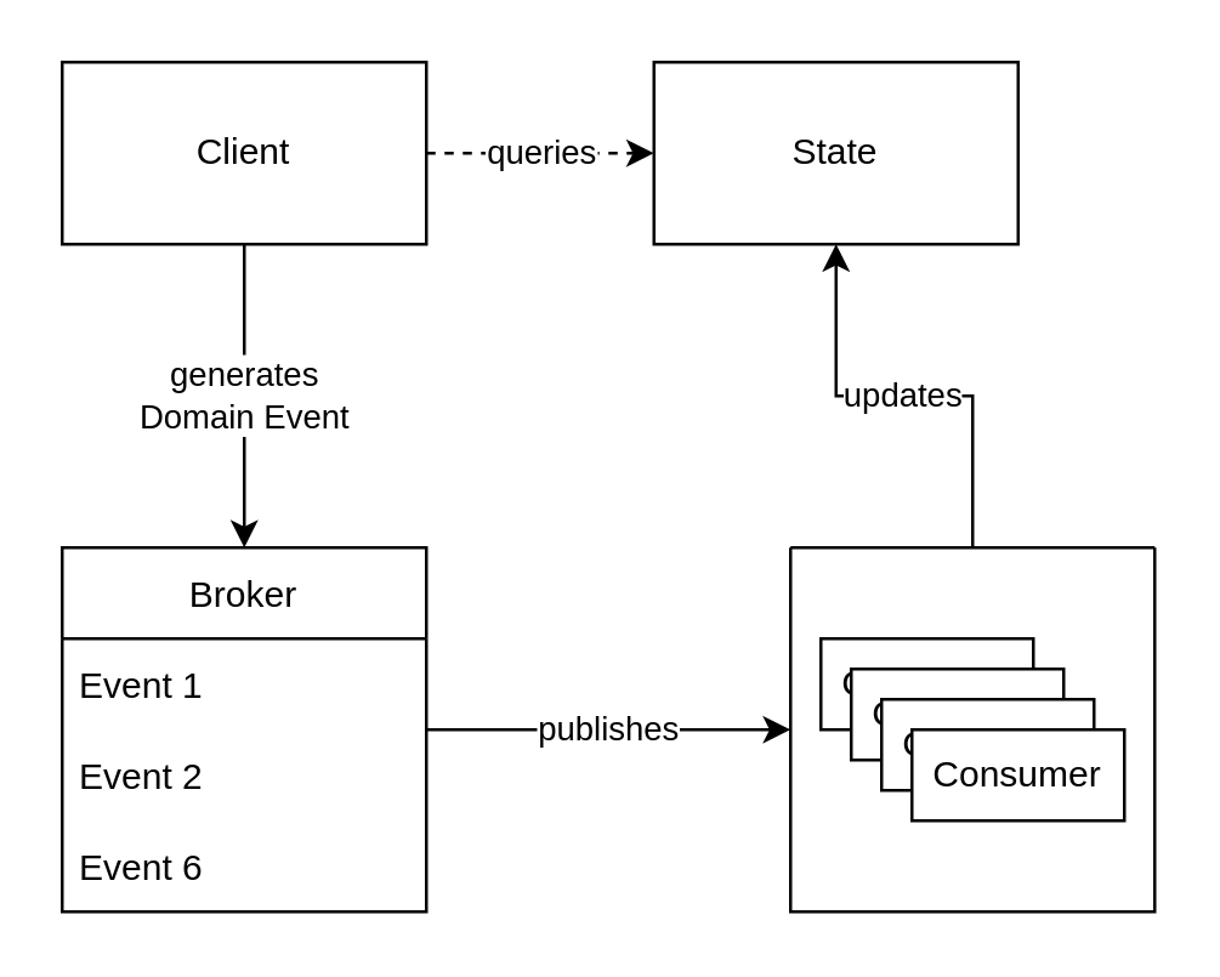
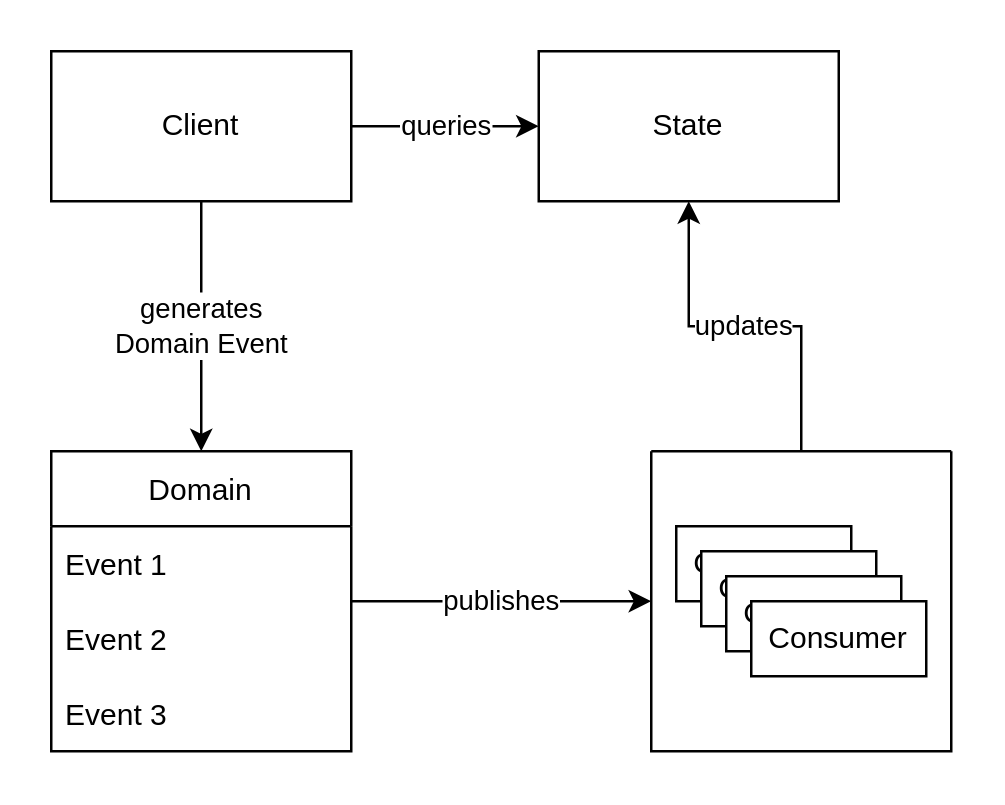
- <mxCell id="9" value="queries" style="edgeStyle=orthogonalEdgeStyle;rounded=0;orthogonalLoop=1;jettySize=auto;html=1;exitX=1;exitY=0.5;exitDx=0;exitDy=0;dashed=1;" edge="1" parent="1" source="4" target="10"><mxGeometry relative="1" as="geometry" /></mxCell>
+ <mxCell id="9" value="queries" style="edgeStyle=orthogonalEdgeStyle;rounded=0;orthogonalLoop=1;jettySize=auto;html=1;exitX=1;exitY=0.5;exitDx=0;exitDy=0;" edge="1" parent="1" source="4" target="10"><mxGeometry relative="1" as="geometry" /></mxCell>
- <mxCell id="5" value="Broker" style="swimlane;fontStyle=0;childLayout=stackLayout;horizontal=1;startSize=30;horizontalStack=0;resizeParent=1;resizeParentMax=0;resizeLast=0;collapsible=1;marginBottom=0;" vertex="1" parent="1"><mxGeometry x="20" y="180" width="120" height="120" as="geometry" /></mxCell>
+ <mxCell id="5" value="Domain" style="swimlane;fontStyle=0;childLayout=stackLayout;horizontal=1;startSize=30;horizontalStack=0;resizeParent=1;resizeParentMax=0;resizeLast=0;collapsible=1;marginBottom=0;" vertex="1" parent="1"><mxGeometry x="20" y="180" width="120" height="120" as="geometry" /></mxCell>
- <mxCell id="8" value="Event 6" style="text;strokeColor=none;fillColor=none;align=left;verticalAlign=middle;spacingLeft=4;spacingRight=4;overflow=hidden;points=[[0,0.5],[1,0.5]];portConstraint=eastwest;rotatable=0;" vertex="1" parent="5"><mxGeometry y="90" width="120" height="30" as="geometry" /></mxCell>
+ <mxCell id="8" value="Event 3" style="text;strokeColor=none;fillColor=none;align=left;verticalAlign=middle;spacingLeft=4;spacingRight=4;overflow=hidden;points=[[0,0.5],[1,0.5]];portConstraint=eastwest;rotatable=0;" vertex="1" parent="5"><mxGeometry y="90" width="120" height="30" as="geometry" /></mxCell>
